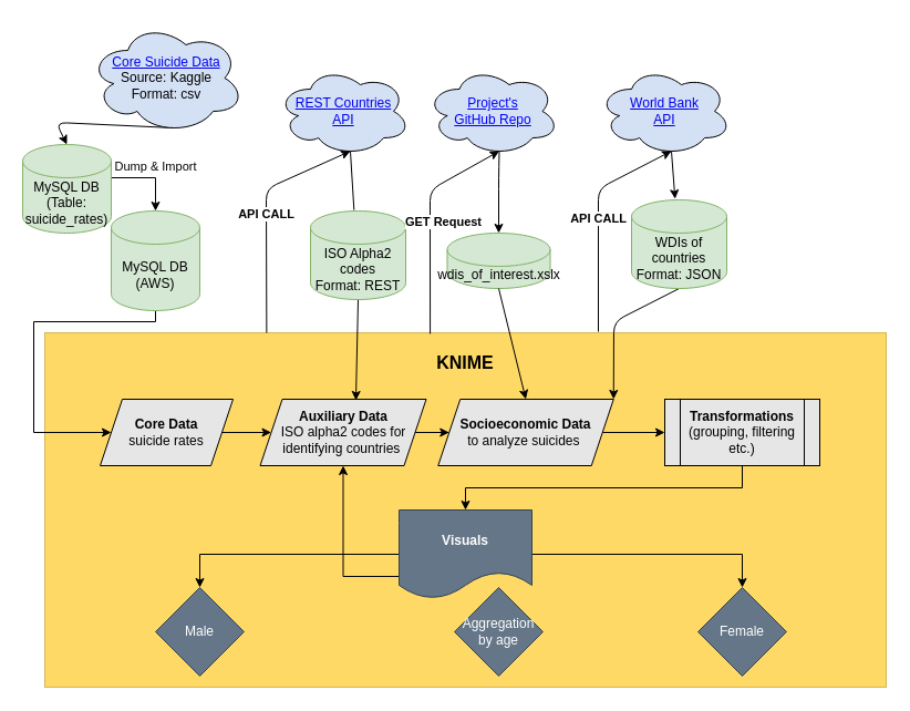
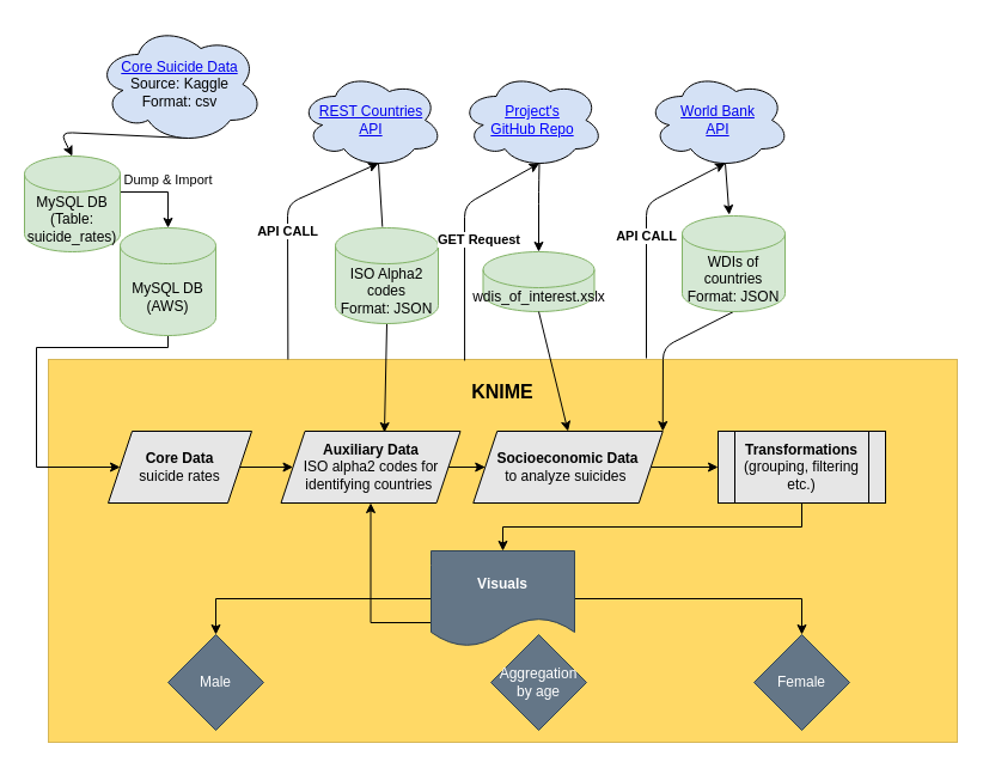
- <mxCell id="9" value="ISO Alpha2 codes&lt;br&gt;Format: REST" style="shape=cylinder3;whiteSpace=wrap;html=1;boundedLbl=1;backgroundOutline=1;size=15;fillColor=#d5e8d4;strokeColor=#82b366;" parent="1" vertex="1"><mxGeometry x="280" y="190" width="86" height="80" as="geometry" /></mxCell>
+ <mxCell id="9" value="ISO Alpha2 codes&lt;br&gt;Format: JSON" style="shape=cylinder3;whiteSpace=wrap;html=1;boundedLbl=1;backgroundOutline=1;size=15;fillColor=#d5e8d4;strokeColor=#82b366;" parent="1" vertex="1"><mxGeometry x="280" y="190" width="86" height="80" as="geometry" /></mxCell>
